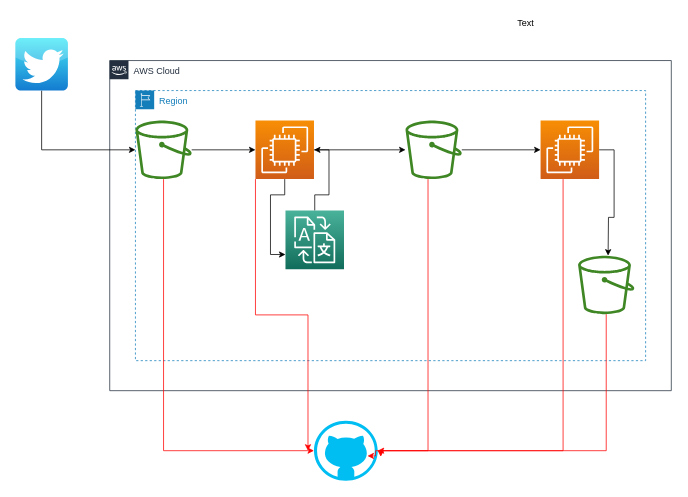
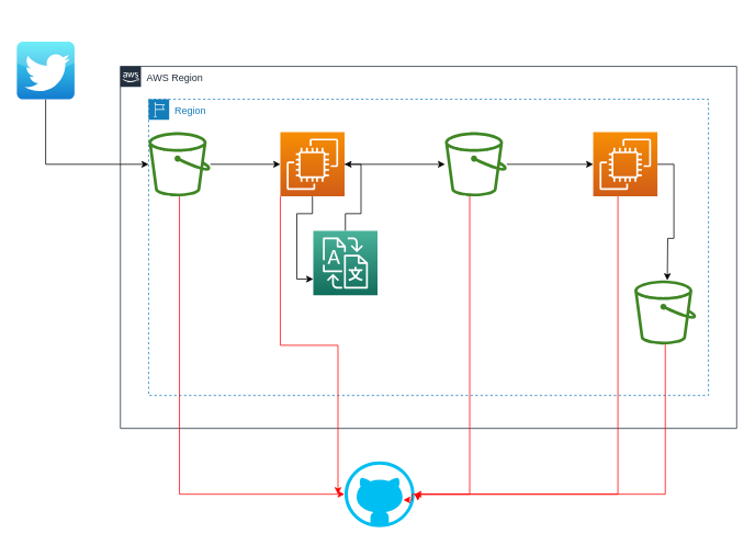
- <mxCell id="24" value="Text" style="text;html=1;align=center;verticalAlign=middle;resizable=0;points=[];autosize=1;strokeColor=none;fillColor=none;" vertex="1" parent="1"><mxGeometry x="680" y="20" width="40" height="20" as="geometry" /></mxCell>
- <mxCell id="2" value="AWS Cloud" style="points=[[0,0],[0.25,0],[0.5,0],[0.75,0],[1,0],[1,0.25],[1,0.5],[1,0.75],[1,1],[0.75,1],[0.5,1],[0.25,1],[0,1],[0,0.75],[0,0.5],[0,0.25]];outlineConnect=0;gradientColor=none;html=1;whiteSpace=wrap;fontSize=12;fontStyle=0;shape=mxgraph.aws4.group;grIcon=mxgraph.aws4.group_aws_cloud_alt;strokeColor=#232F3E;fillColor=none;verticalAlign=top;align=left;spacingLeft=30;fontColor=#232F3E;dashed=0;labelBackgroundColor=#ffffff;" parent="1" vertex="1"><mxGeometry x="145.75" y="80" width="748.5" height="440" as="geometry" /></mxCell>
+ <mxCell id="2" value="AWS Region" style="points=[[0,0],[0.25,0],[0.5,0],[0.75,0],[1,0],[1,0.25],[1,0.5],[1,0.75],[1,1],[0.75,1],[0.5,1],[0.25,1],[0,1],[0,0.75],[0,0.5],[0,0.25]];outlineConnect=0;gradientColor=none;html=1;whiteSpace=wrap;fontSize=12;fontStyle=0;shape=mxgraph.aws4.group;grIcon=mxgraph.aws4.group_aws_cloud_alt;strokeColor=#232F3E;fillColor=none;verticalAlign=top;align=left;spacingLeft=30;fontColor=#232F3E;dashed=0;labelBackgroundColor=#ffffff;" parent="1" vertex="1"><mxGeometry x="145.75" y="80" width="748.5" height="440" as="geometry" /></mxCell>
